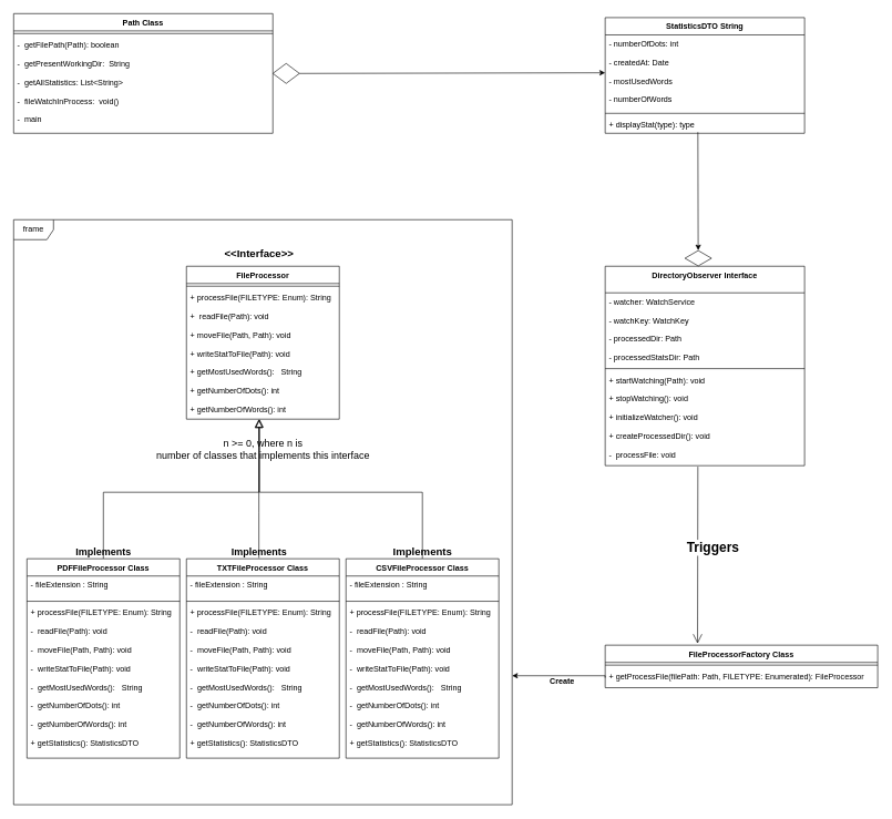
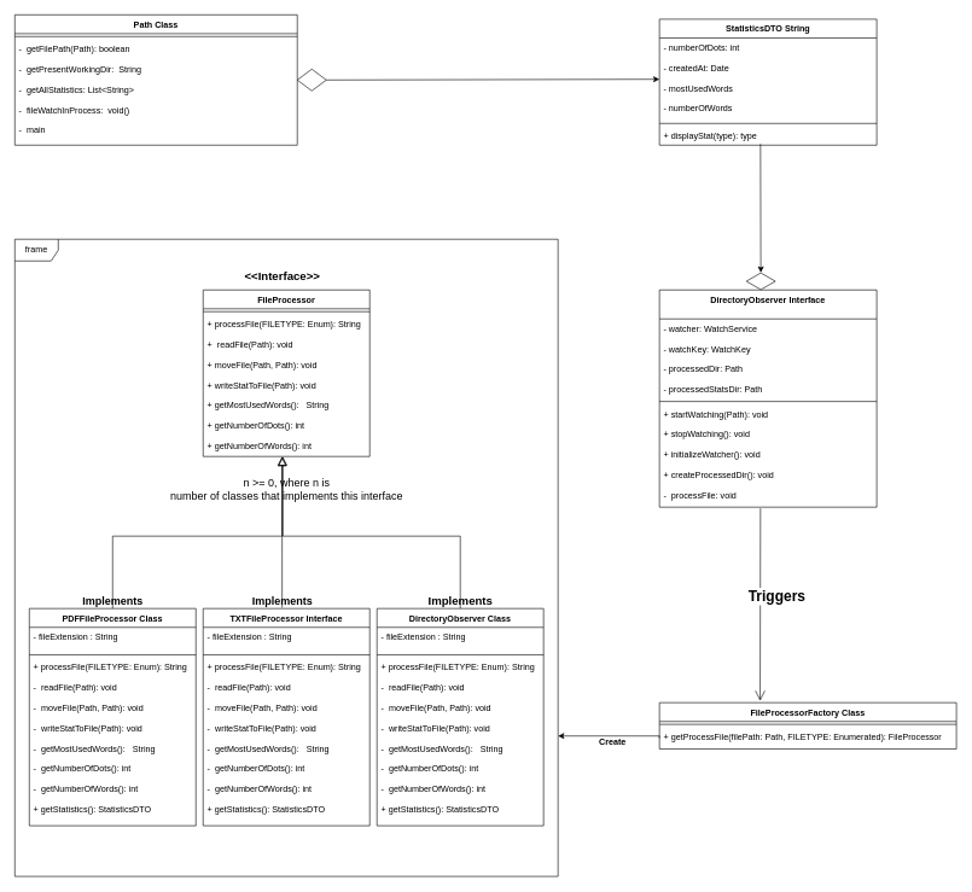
- <mxCell id="26" value="TXTFileProcessor Class" style="swimlane;fontStyle=1;align=center;verticalAlign=top;childLayout=stackLayout;horizontal=1;startSize=26;horizontalStack=0;resizeParent=1;resizeParentMax=0;resizeLast=0;collapsible=1;marginBottom=0;" parent="1" vertex="1"><mxGeometry x="280" y="840" width="230" height="300" as="geometry"><mxRectangle x="270" y="310" width="60" height="26" as="alternateBounds" /></mxGeometry></mxCell>
+ <mxCell id="26" value="TXTFileProcessor Interface" style="swimlane;fontStyle=1;align=center;verticalAlign=top;childLayout=stackLayout;horizontal=1;startSize=26;horizontalStack=0;resizeParent=1;resizeParentMax=0;resizeLast=0;collapsible=1;marginBottom=0;" parent="1" vertex="1"><mxGeometry x="280" y="840" width="230" height="300" as="geometry"><mxRectangle x="270" y="310" width="60" height="26" as="alternateBounds" /></mxGeometry></mxCell>
- <mxCell id="30" value="CSVFileProcessor Class" style="swimlane;fontStyle=1;align=center;verticalAlign=top;childLayout=stackLayout;horizontal=1;startSize=26;horizontalStack=0;resizeParent=1;resizeParentMax=0;resizeLast=0;collapsible=1;marginBottom=0;" parent="1" vertex="1"><mxGeometry x="520" y="840" width="230" height="300" as="geometry"><mxRectangle x="510" y="310" width="60" height="26" as="alternateBounds" /></mxGeometry></mxCell>
+ <mxCell id="30" value="DirectoryObserver Class" style="swimlane;fontStyle=1;align=center;verticalAlign=top;childLayout=stackLayout;horizontal=1;startSize=26;horizontalStack=0;resizeParent=1;resizeParentMax=0;resizeLast=0;collapsible=1;marginBottom=0;" parent="1" vertex="1"><mxGeometry x="520" y="840" width="230" height="300" as="geometry"><mxRectangle x="510" y="310" width="60" height="26" as="alternateBounds" /></mxGeometry></mxCell>
